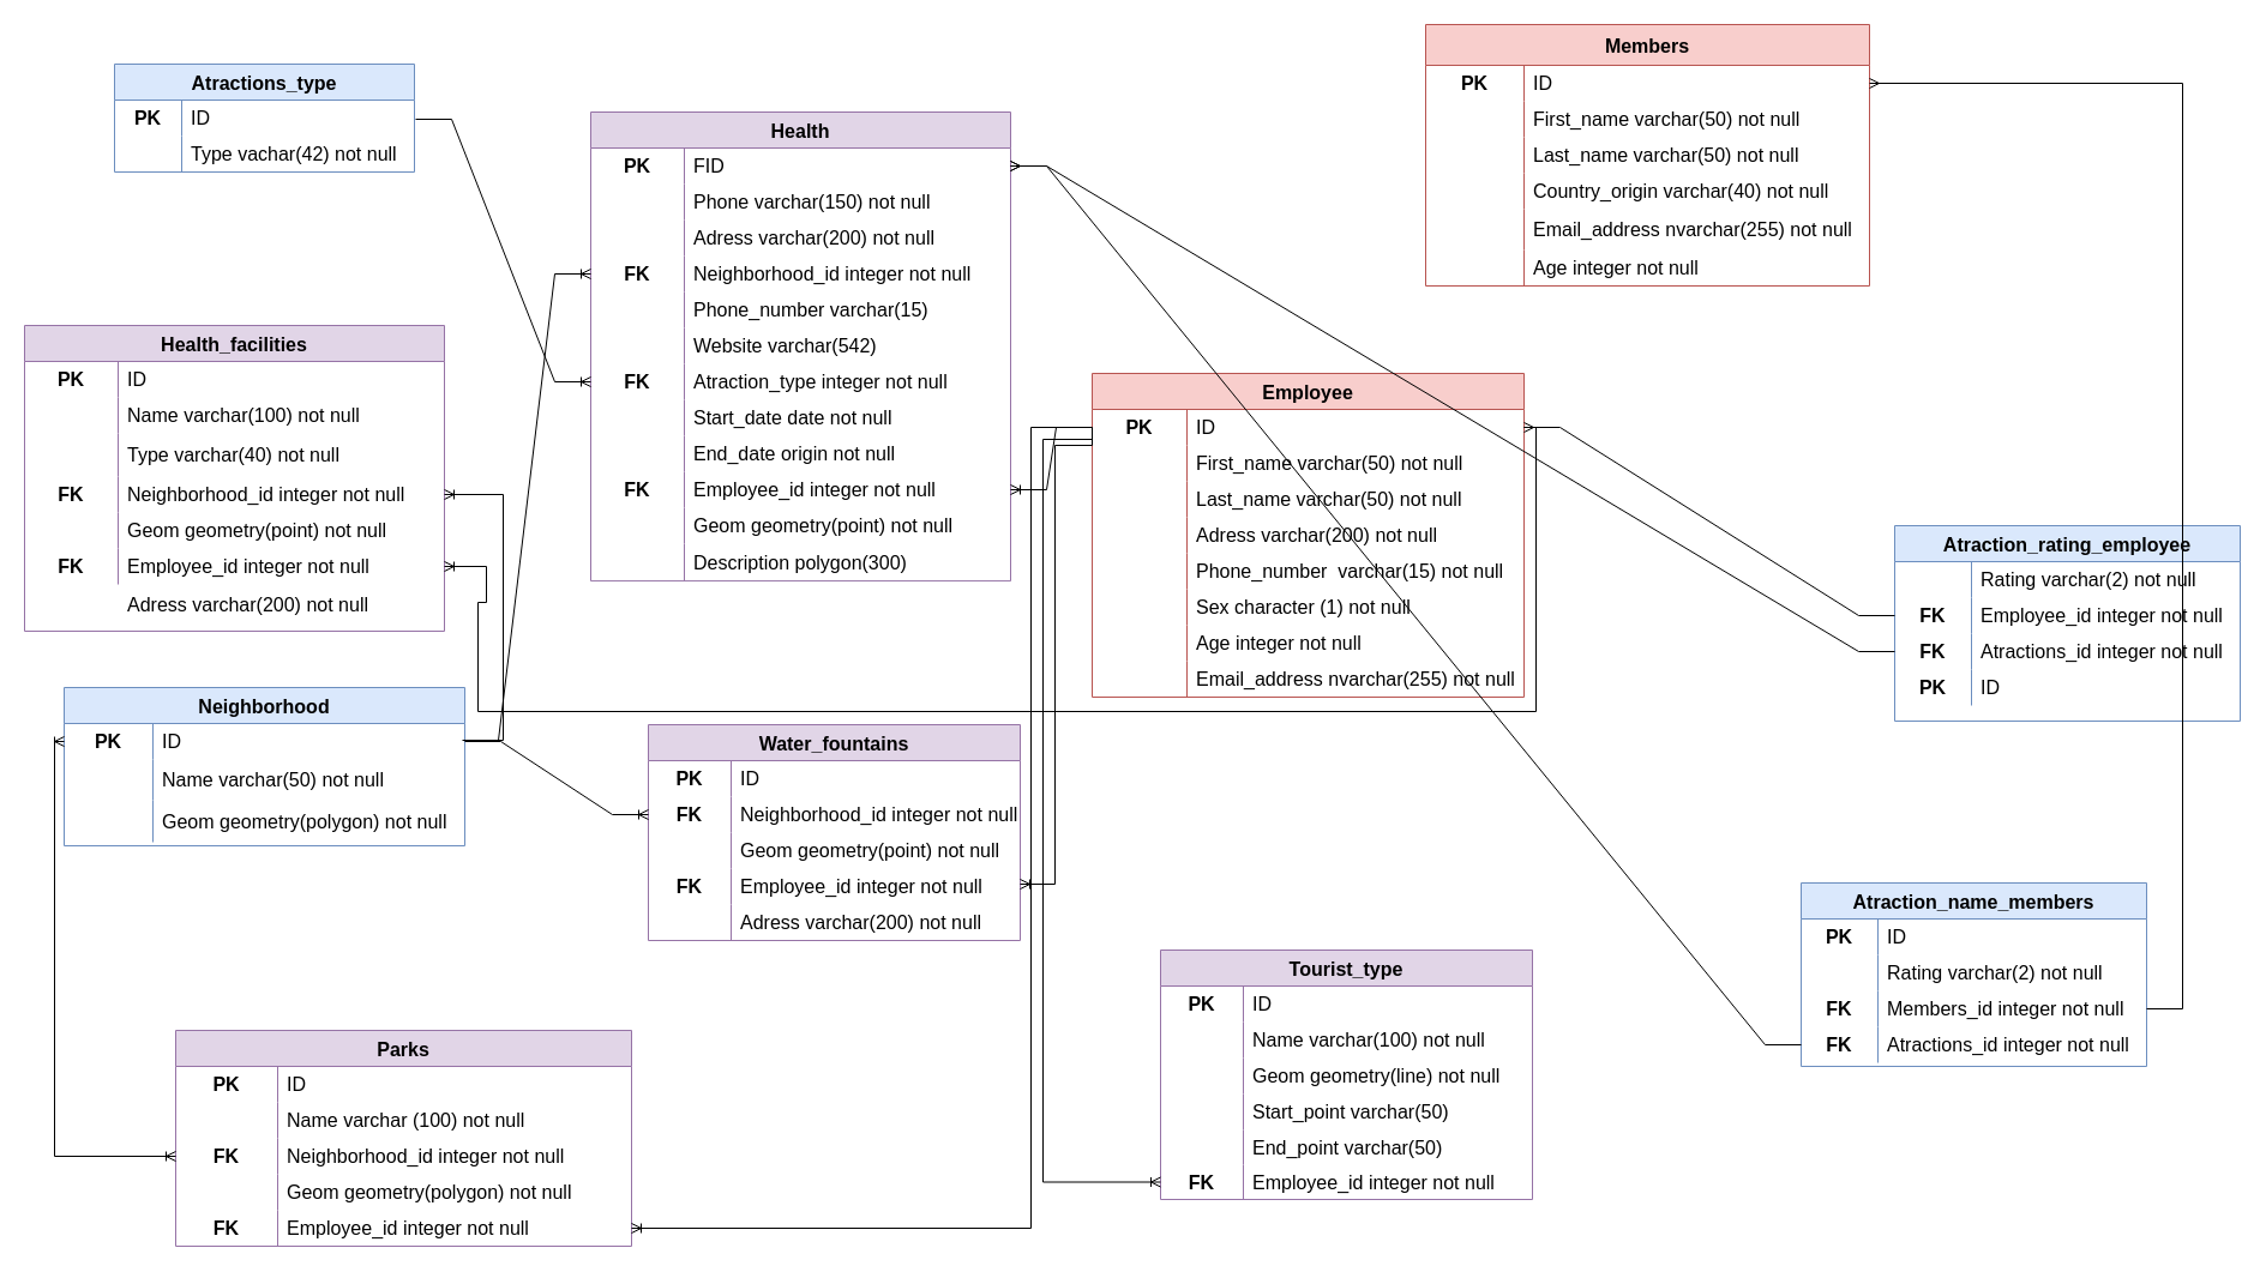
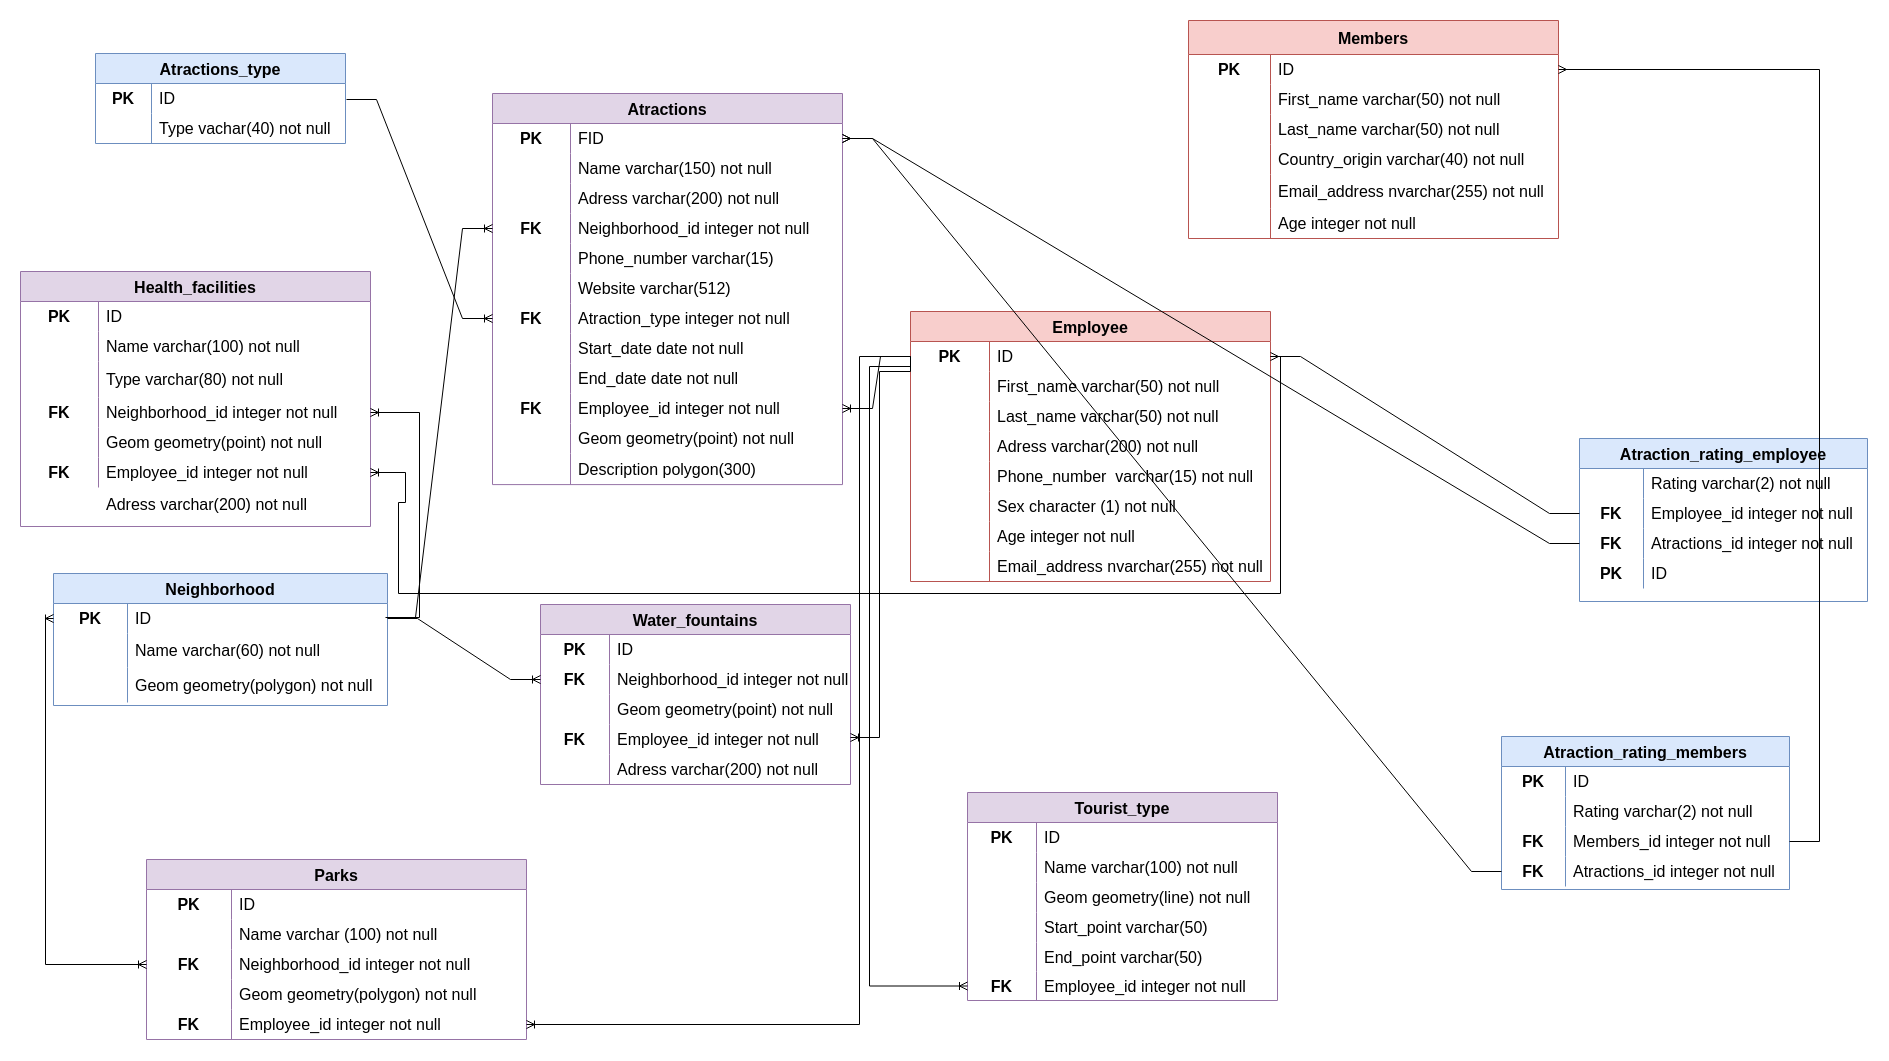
- <mxCell id="2" value="Health" style="shape=table;startSize=30;container=1;collapsible=0;childLayout=tableLayout;fixedRows=1;rowLines=0;fontStyle=1;strokeColor=#9673a6;fontSize=16;fillColor=#e1d5e7;" parent="1" vertex="1"><mxGeometry x="492" y="93" width="350" height="391.1" as="geometry" /></mxCell>
+ <mxCell id="2" value="Atractions" style="shape=table;startSize=30;container=1;collapsible=0;childLayout=tableLayout;fixedRows=1;rowLines=0;fontStyle=1;strokeColor=#9673a6;fontSize=16;fillColor=#e1d5e7;" parent="1" vertex="1"><mxGeometry x="492" y="93" width="350" height="391.1" as="geometry" /></mxCell>
- <mxCell id="108" value="Type vachar(42) not null" style="shape=partialRectangle;html=1;whiteSpace=wrap;connectable=0;fillColor=none;top=0;left=0;bottom=0;right=0;align=left;spacingLeft=6;overflow=hidden;strokeColor=inherit;fontSize=16;" parent="106" vertex="1"><mxGeometry x="56" width="194" height="30" as="geometry"><mxRectangle width="194" height="30" as="alternateBounds" /></mxGeometry></mxCell>
+ <mxCell id="108" value="Type vachar(40) not null" style="shape=partialRectangle;html=1;whiteSpace=wrap;connectable=0;fillColor=none;top=0;left=0;bottom=0;right=0;align=left;spacingLeft=6;overflow=hidden;strokeColor=inherit;fontSize=16;" parent="106" vertex="1"><mxGeometry x="56" width="194" height="30" as="geometry"><mxRectangle width="194" height="30" as="alternateBounds" /></mxGeometry></mxCell>
- <mxCell id="8" value="Phone varchar(150) not null" style="shape=partialRectangle;html=1;whiteSpace=wrap;connectable=0;fillColor=none;top=0;left=0;bottom=0;right=0;align=left;spacingLeft=6;overflow=hidden;strokeColor=inherit;fontSize=16;" parent="6" vertex="1"><mxGeometry x="78" width="272" height="30" as="geometry"><mxRectangle width="272" height="30" as="alternateBounds" /></mxGeometry></mxCell>
+ <mxCell id="8" value="Name varchar(150) not null" style="shape=partialRectangle;html=1;whiteSpace=wrap;connectable=0;fillColor=none;top=0;left=0;bottom=0;right=0;align=left;spacingLeft=6;overflow=hidden;strokeColor=inherit;fontSize=16;" parent="6" vertex="1"><mxGeometry x="78" width="272" height="30" as="geometry"><mxRectangle width="272" height="30" as="alternateBounds" /></mxGeometry></mxCell>
- <mxCell id="20" value="Website varchar(542)" style="shape=partialRectangle;html=1;whiteSpace=wrap;connectable=0;fillColor=none;top=0;left=0;bottom=0;right=0;align=left;spacingLeft=6;overflow=hidden;strokeColor=inherit;fontSize=16;" parent="18" vertex="1"><mxGeometry x="78" width="272" height="30" as="geometry"><mxRectangle width="272" height="30" as="alternateBounds" /></mxGeometry></mxCell>
+ <mxCell id="20" value="Website varchar(512)" style="shape=partialRectangle;html=1;whiteSpace=wrap;connectable=0;fillColor=none;top=0;left=0;bottom=0;right=0;align=left;spacingLeft=6;overflow=hidden;strokeColor=inherit;fontSize=16;" parent="18" vertex="1"><mxGeometry x="78" width="272" height="30" as="geometry"><mxRectangle width="272" height="30" as="alternateBounds" /></mxGeometry></mxCell>
- <mxCell id="29" value="End_date origin not null" style="shape=partialRectangle;html=1;whiteSpace=wrap;connectable=0;fillColor=none;top=0;left=0;bottom=0;right=0;align=left;spacingLeft=6;overflow=hidden;strokeColor=inherit;fontSize=16;" parent="27" vertex="1"><mxGeometry x="78" width="272" height="30" as="geometry"><mxRectangle width="272" height="30" as="alternateBounds" /></mxGeometry></mxCell>
+ <mxCell id="29" value="End_date date not null" style="shape=partialRectangle;html=1;whiteSpace=wrap;connectable=0;fillColor=none;top=0;left=0;bottom=0;right=0;align=left;spacingLeft=6;overflow=hidden;strokeColor=inherit;fontSize=16;" parent="27" vertex="1"><mxGeometry x="78" width="272" height="30" as="geometry"><mxRectangle width="272" height="30" as="alternateBounds" /></mxGeometry></mxCell>
- <mxCell id="92" value="Type varchar(40) not null" style="shape=partialRectangle;html=1;whiteSpace=wrap;connectable=0;fillColor=none;top=0;left=0;bottom=0;right=0;align=left;spacingLeft=6;overflow=hidden;strokeColor=inherit;fontSize=16;" parent="90" vertex="1"><mxGeometry x="78" width="272" height="36" as="geometry"><mxRectangle width="272" height="36" as="alternateBounds" /></mxGeometry></mxCell>
+ <mxCell id="92" value="Type varchar(80) not null" style="shape=partialRectangle;html=1;whiteSpace=wrap;connectable=0;fillColor=none;top=0;left=0;bottom=0;right=0;align=left;spacingLeft=6;overflow=hidden;strokeColor=inherit;fontSize=16;" parent="90" vertex="1"><mxGeometry x="78" width="272" height="36" as="geometry"><mxRectangle width="272" height="36" as="alternateBounds" /></mxGeometry></mxCell>
- <mxCell id="115" value="Name varchar(50) not null" style="shape=partialRectangle;html=1;whiteSpace=wrap;connectable=0;fillColor=none;top=0;left=0;bottom=0;right=0;align=left;spacingLeft=6;overflow=hidden;strokeColor=inherit;fontSize=16;" parent="113" vertex="1"><mxGeometry x="74" width="260" height="34" as="geometry"><mxRectangle width="260" height="34" as="alternateBounds" /></mxGeometry></mxCell>
+ <mxCell id="115" value="Name varchar(60) not null" style="shape=partialRectangle;html=1;whiteSpace=wrap;connectable=0;fillColor=none;top=0;left=0;bottom=0;right=0;align=left;spacingLeft=6;overflow=hidden;strokeColor=inherit;fontSize=16;" parent="113" vertex="1"><mxGeometry x="74" width="260" height="34" as="geometry"><mxRectangle width="260" height="34" as="alternateBounds" /></mxGeometry></mxCell>
- <mxCell id="148" value="Atraction_name_members" style="shape=table;startSize=30;container=1;collapsible=0;childLayout=tableLayout;fixedRows=1;rowLines=0;fontStyle=1;strokeColor=#6c8ebf;fontSize=16;fillColor=#dae8fc;" parent="1" vertex="1"><mxGeometry x="1501" y="736" width="288" height="153" as="geometry" /></mxCell>
+ <mxCell id="148" value="Atraction_rating_members" style="shape=table;startSize=30;container=1;collapsible=0;childLayout=tableLayout;fixedRows=1;rowLines=0;fontStyle=1;strokeColor=#6c8ebf;fontSize=16;fillColor=#dae8fc;" parent="1" vertex="1"><mxGeometry x="1501" y="736" width="288" height="153" as="geometry" /></mxCell>
